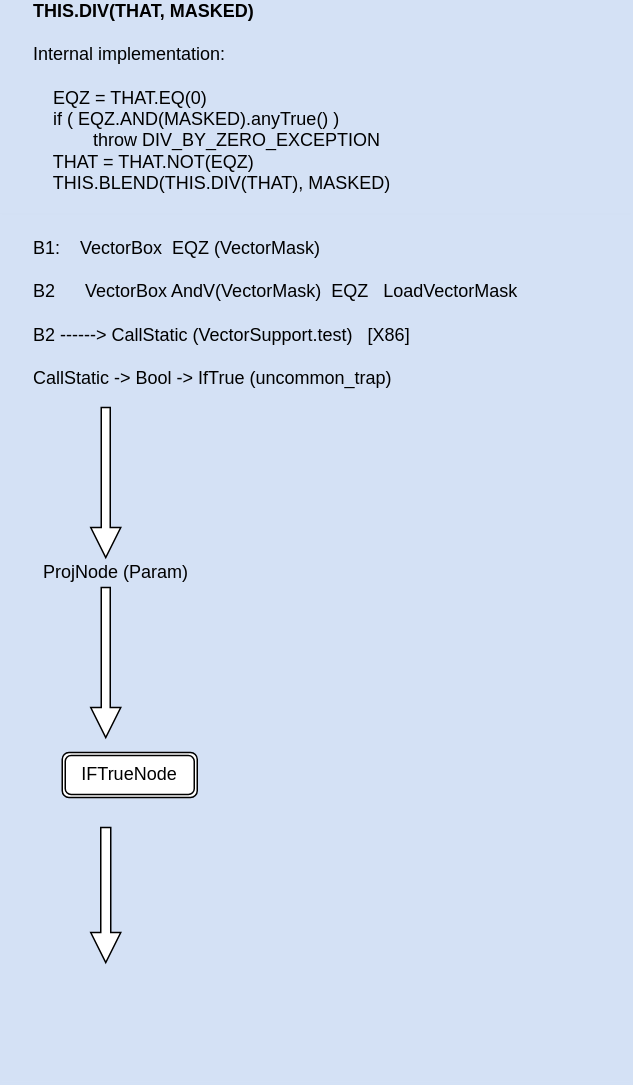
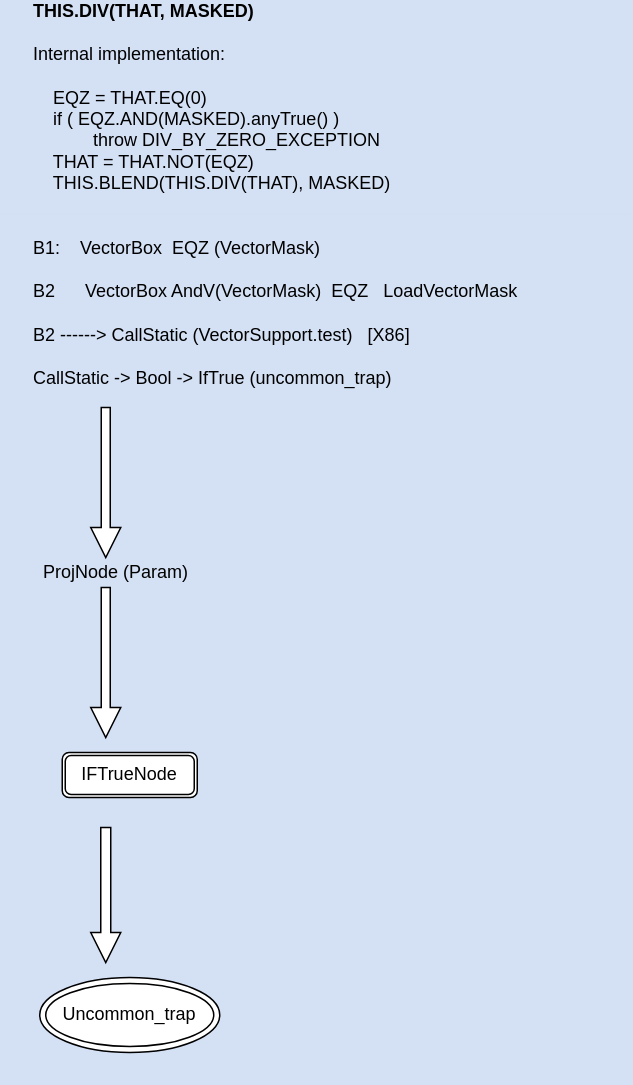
+ <mxCell id="7" value="Uncommon_trap" style="ellipse;shape=doubleEllipse;whiteSpace=wrap;html=1;" parent="1" vertex="1"><mxGeometry x="26" y="509" width="120" height="50" as="geometry" /></mxCell>
